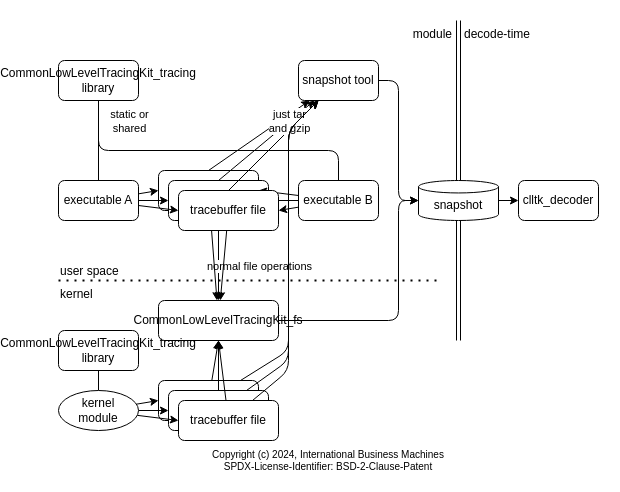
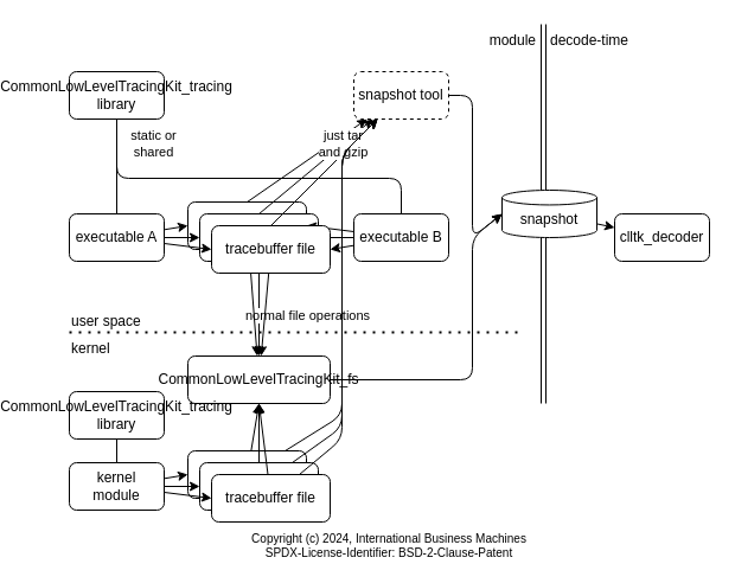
- <mxCell id="28" value="snapshot tool" style="rounded=1;whiteSpace=wrap;html=1;" parent="1" vertex="1"><mxGeometry x="260" y="60" width="80" height="40" as="geometry" /></mxCell>
+ <mxCell id="28" value="snapshot tool" style="rounded=1;whiteSpace=wrap;html=1;dashed=1;" parent="1" vertex="1"><mxGeometry x="260" y="60" width="80" height="40" as="geometry" /></mxCell>
- <mxCell id="34" value="snapshot" style="shape=cylinder3;whiteSpace=wrap;html=1;boundedLbl=1;backgroundOutline=1;size=6.231;" parent="1" vertex="1"><mxGeometry x="380" y="180" width="80" height="40" as="geometry" /></mxCell>
+ <mxCell id="34" value="snapshot" style="shape=cylinder3;whiteSpace=wrap;html=1;boundedLbl=1;backgroundOutline=1;size=6.231;" parent="1" vertex="1"><mxGeometry x="385" y="160" width="80" height="40" as="geometry" /></mxCell>
- <mxCell id="51" value="kernel&lt;br&gt;module" style="ellipse;whiteSpace=wrap;html=1;" parent="1" vertex="1"><mxGeometry x="20" y="390" width="80" height="40" as="geometry" /></mxCell>
+ <mxCell id="51" value="kernel&lt;br&gt;module" style="rounded=1;whiteSpace=wrap;html=1;" parent="1" vertex="1"><mxGeometry x="20" y="390" width="80" height="40" as="geometry" /></mxCell>
